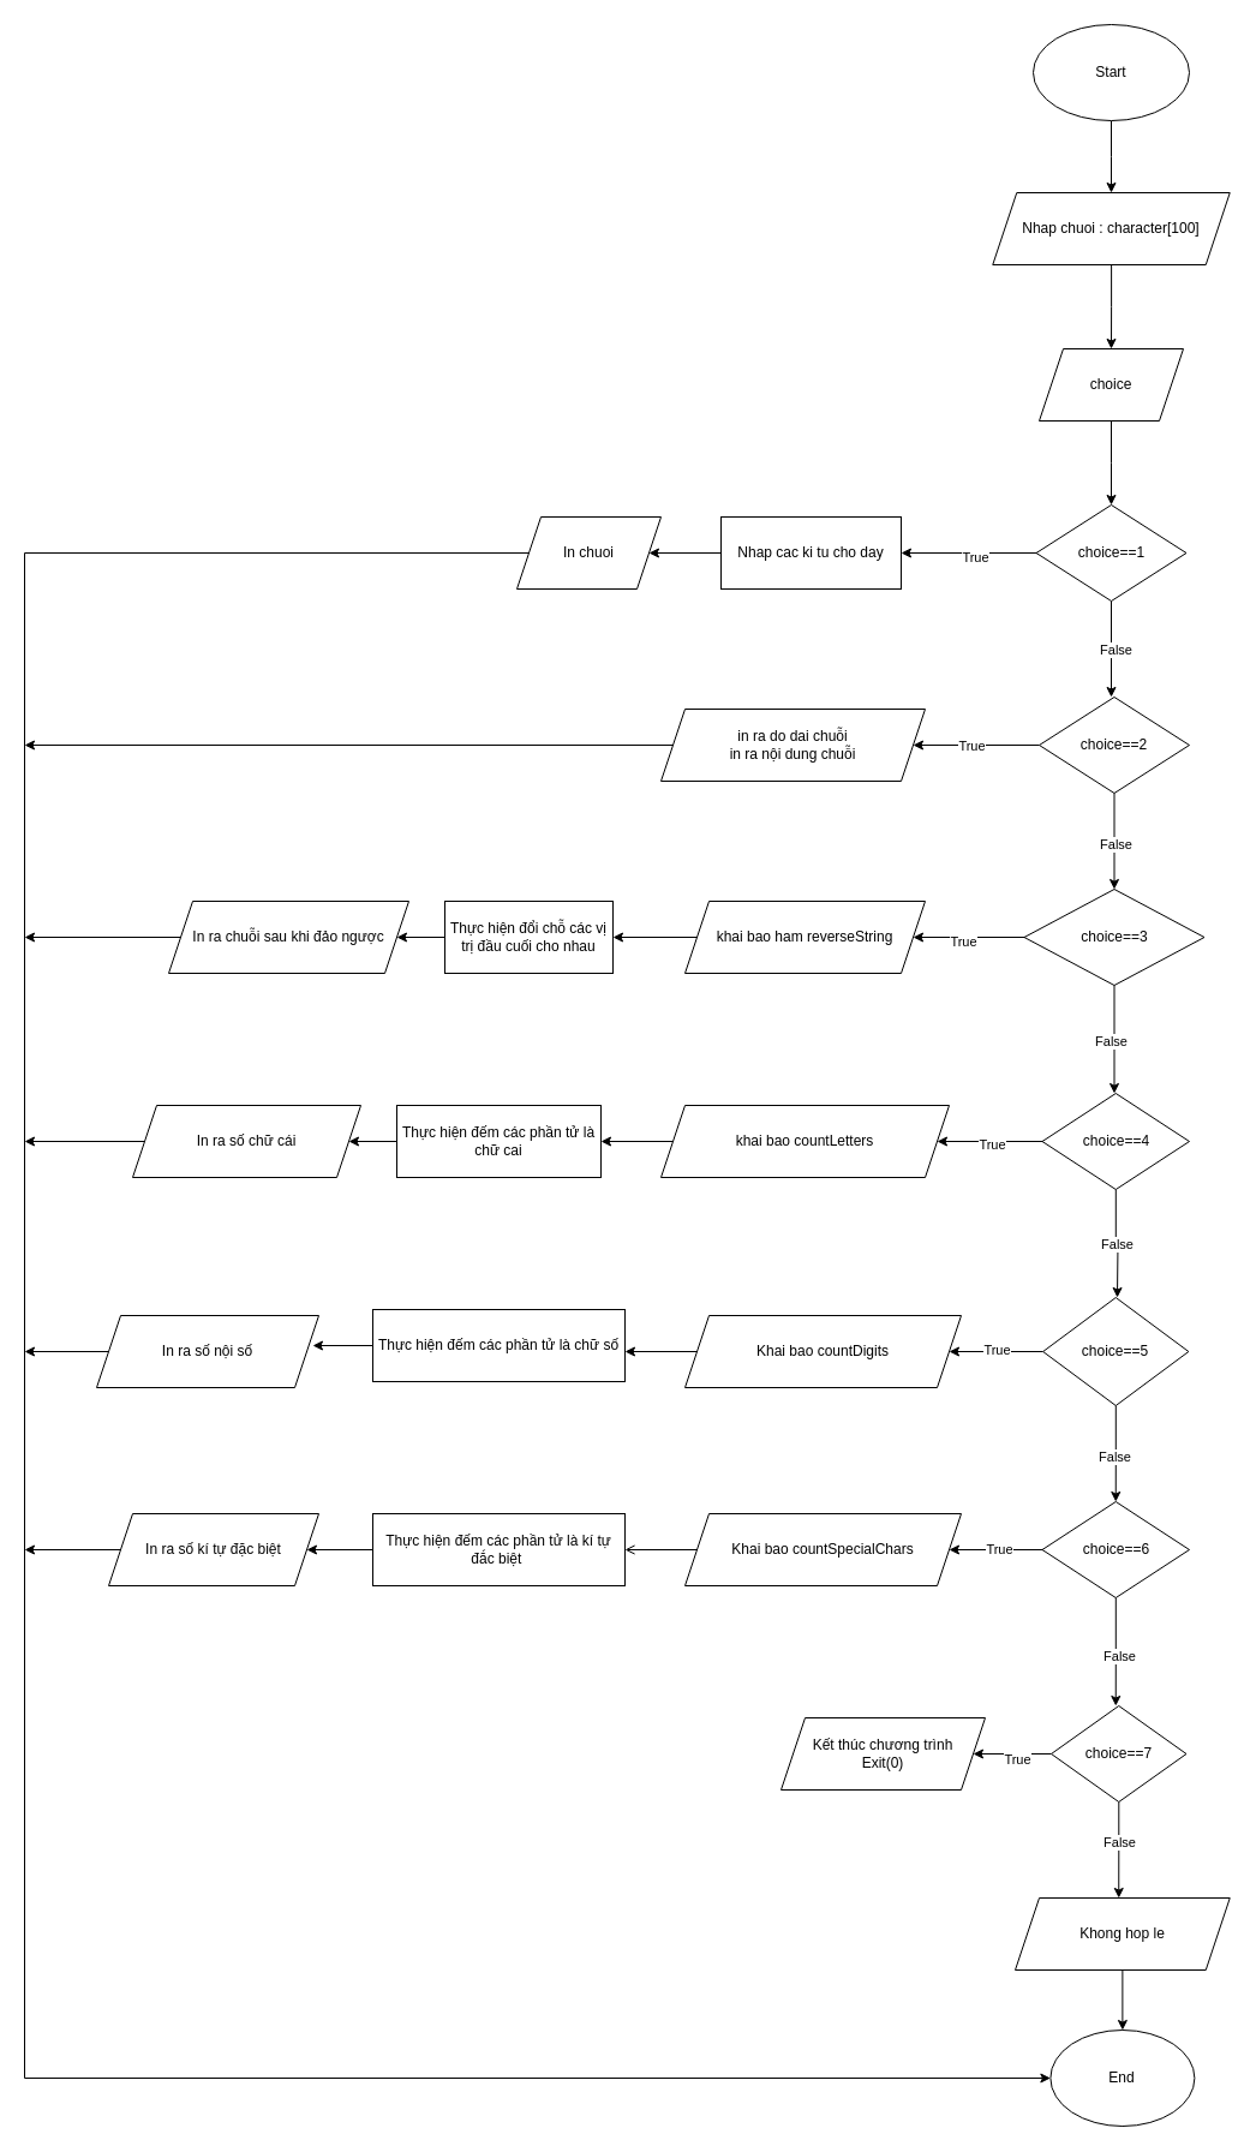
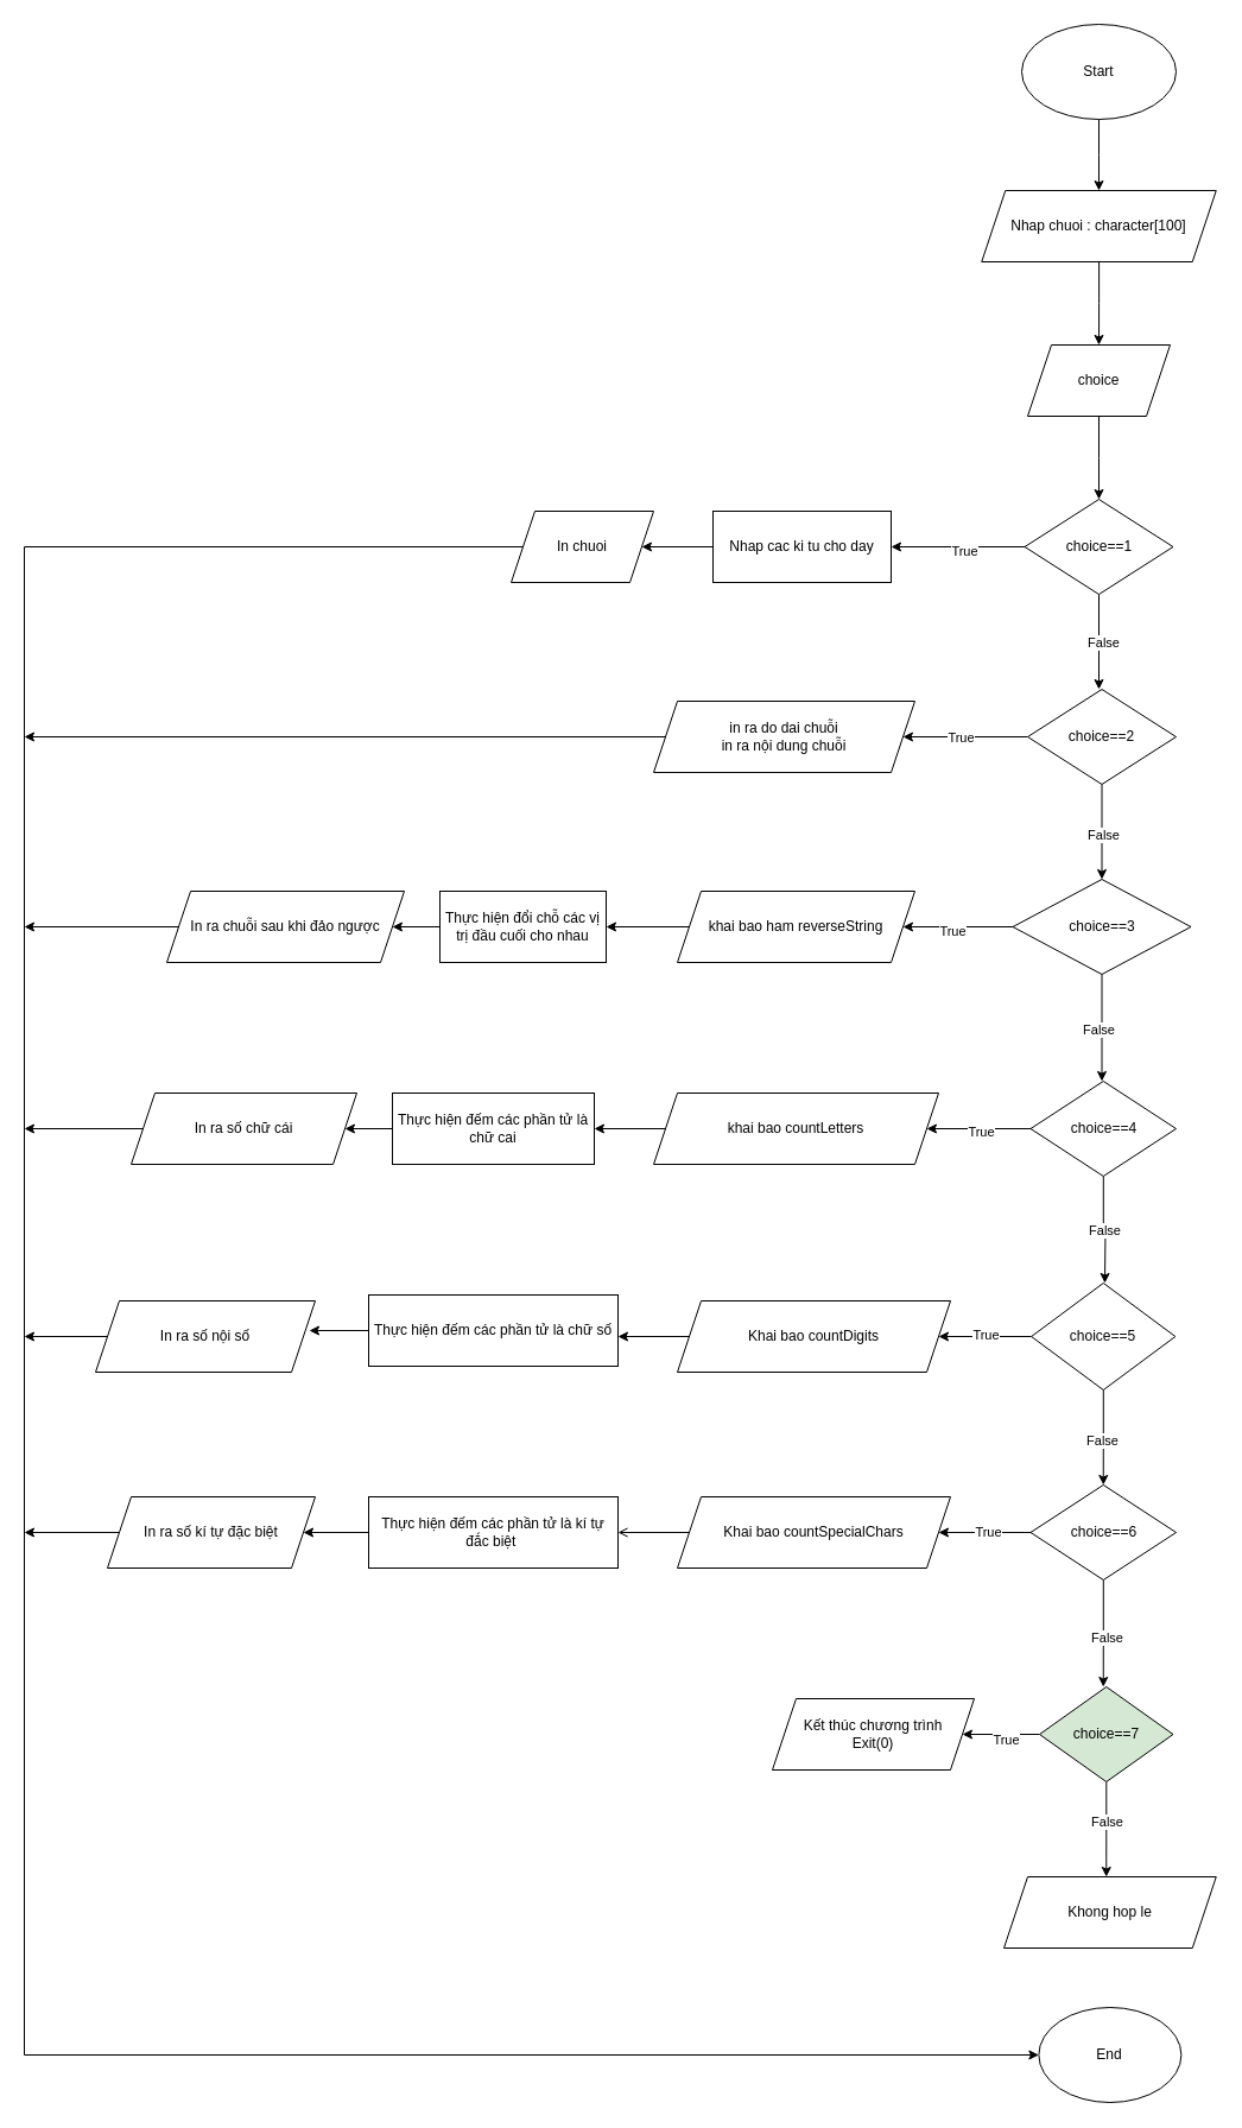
- <mxCell id="72" value="choice==7" style="rhombus;whiteSpace=wrap;html=1;" parent="1" vertex="1"><mxGeometry x="875" y="1420" width="112.5" height="80" as="geometry" /></mxCell>
+ <mxCell id="72" value="choice==7" style="rhombus;whiteSpace=wrap;html=1;fillColor=#d5e8d4;" parent="1" vertex="1"><mxGeometry x="875" y="1420" width="112.5" height="80" as="geometry" /></mxCell>
- <mxCell id="74" style="edgeStyle=orthogonalEdgeStyle;rounded=0;orthogonalLoop=1;jettySize=auto;html=1;" parent="1" source="75" target="76" edge="1"><mxGeometry relative="1" as="geometry"><mxPoint x="934.375" y="1710" as="targetPoint" /></mxGeometry></mxCell>
